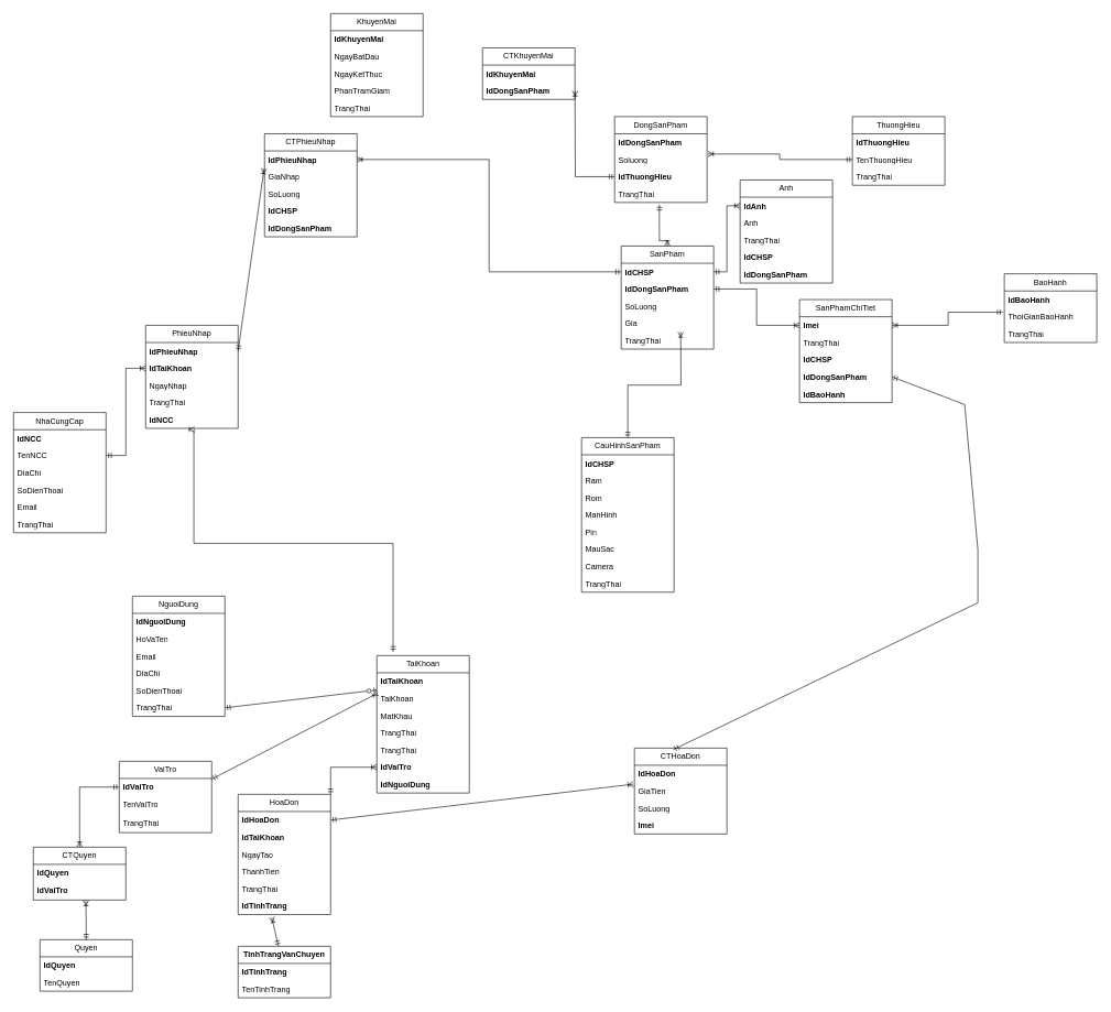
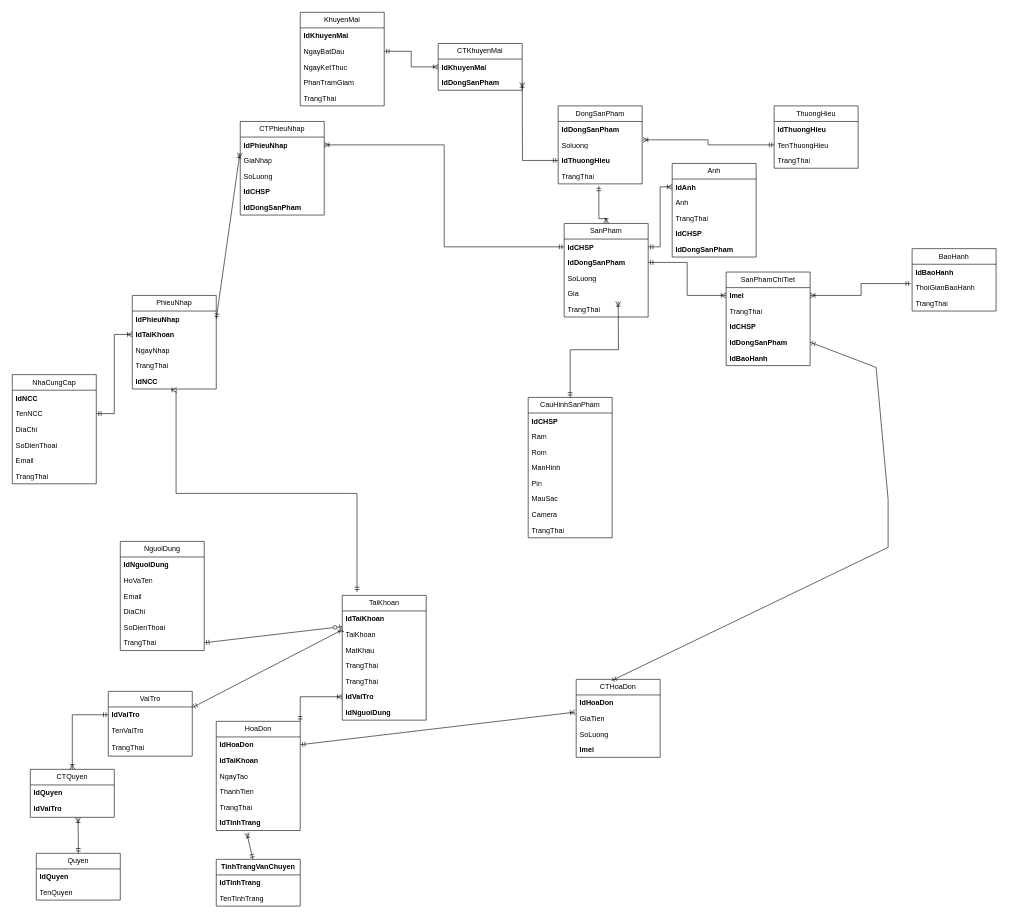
+ <mxCell id="128" style="edgeStyle=orthogonalEdgeStyle;rounded=0;orthogonalLoop=1;jettySize=auto;html=1;exitX=1;exitY=0.5;exitDx=0;exitDy=0;entryX=0;entryY=0.5;entryDx=0;entryDy=0;endArrow=ERoneToMany;endFill=0;startArrow=ERmandOne;startFill=0;" edge="1" parent="1" source="37" target="102"><mxGeometry relative="1" as="geometry" /></mxCell>
